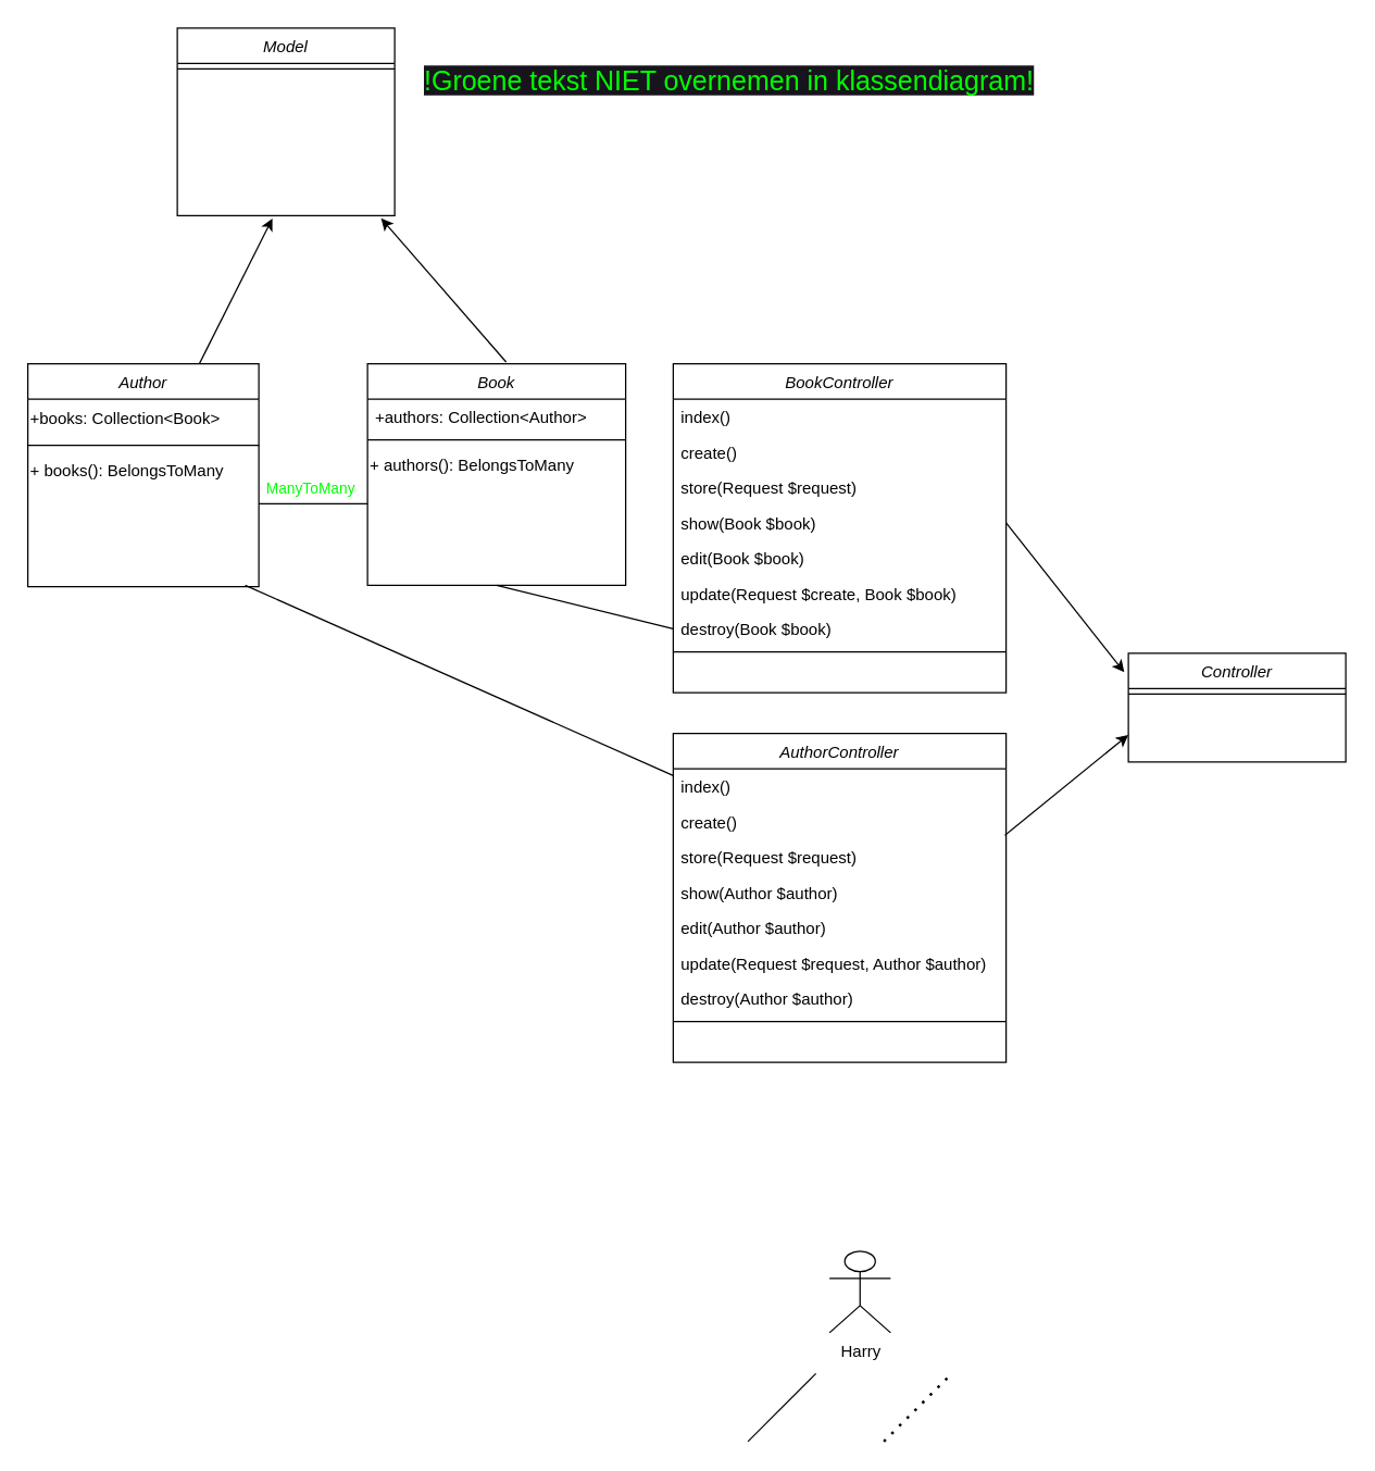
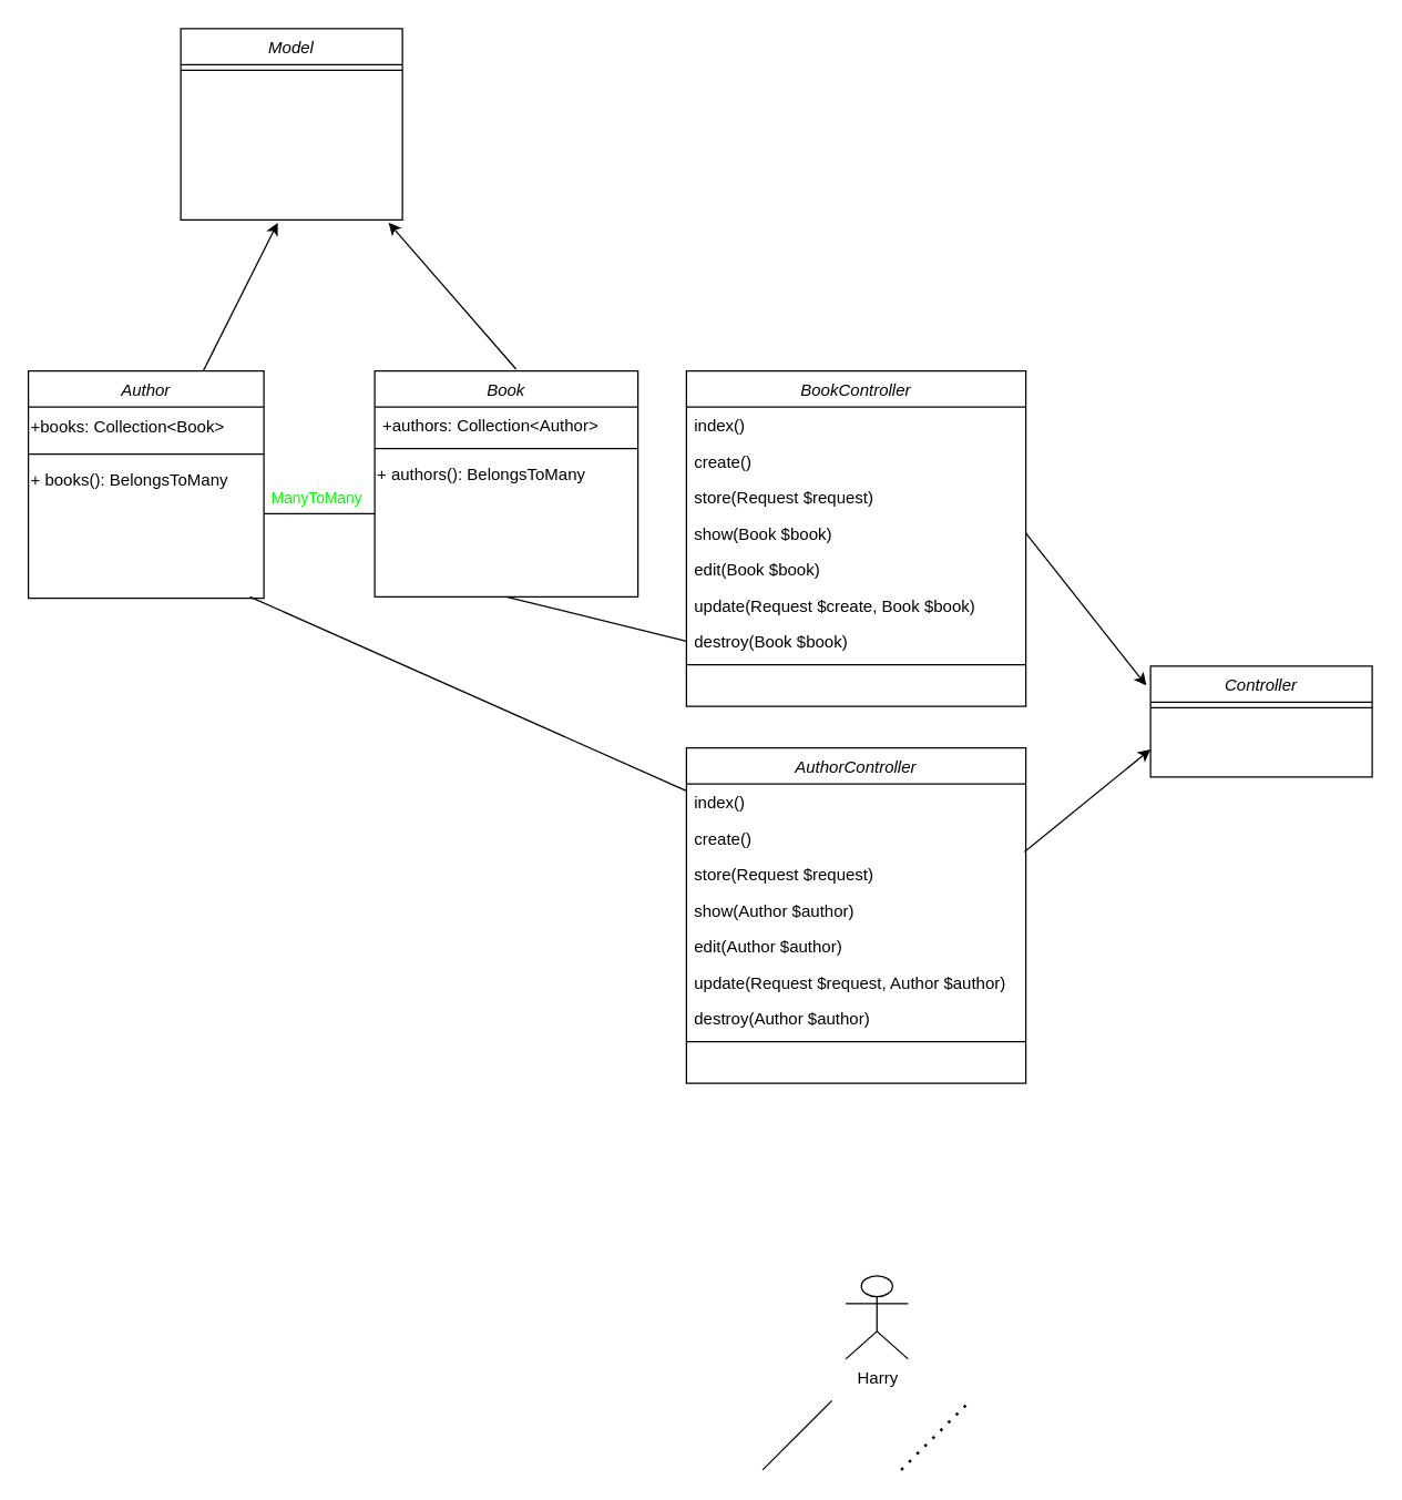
- <mxCell id="43" value="&lt;span style=&quot;color: rgb(0, 255, 0); font-family: Helvetica; font-size: 20px; font-style: normal; font-variant-ligatures: normal; font-variant-caps: normal; font-weight: 400; letter-spacing: normal; orphans: 2; text-align: center; text-indent: 0px; text-transform: none; widows: 2; word-spacing: 0px; -webkit-text-stroke-width: 0px; background-color: rgb(24, 20, 29); text-decoration-thickness: initial; text-decoration-style: initial; text-decoration-color: initial; float: none; display: inline !important;&quot;&gt;!Groene tekst NIET overnemen in klassendiagram!&lt;/span&gt;" style="text;whiteSpace=wrap;html=1;" vertex="1" parent="1"><mxGeometry x="310" y="40" width="480" height="50" as="geometry" /></mxCell>
